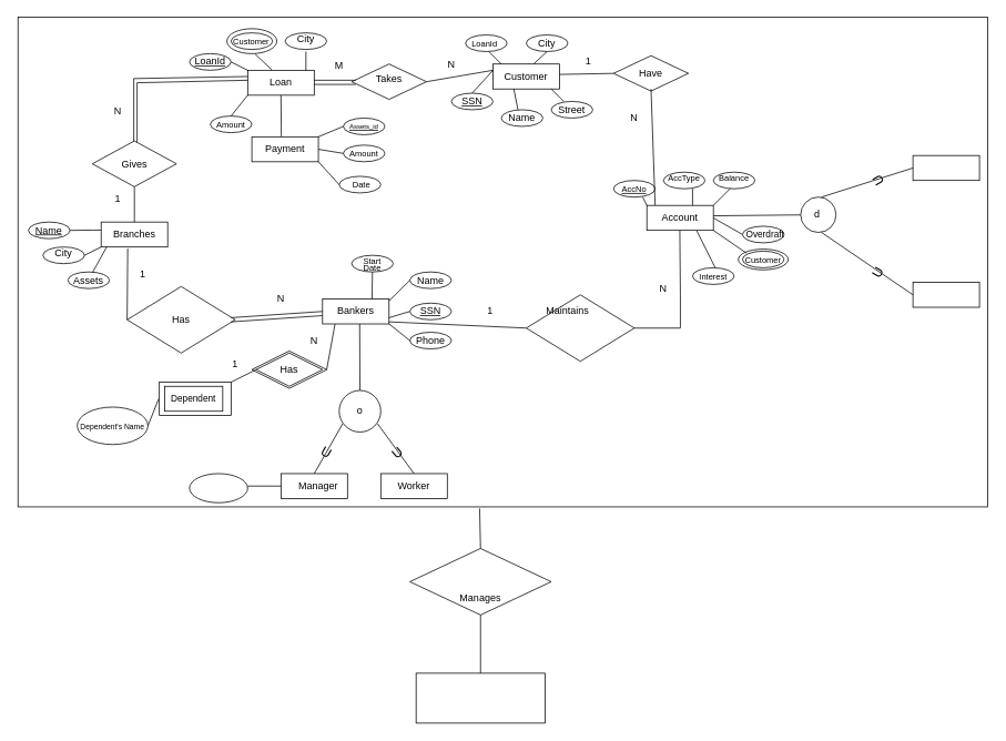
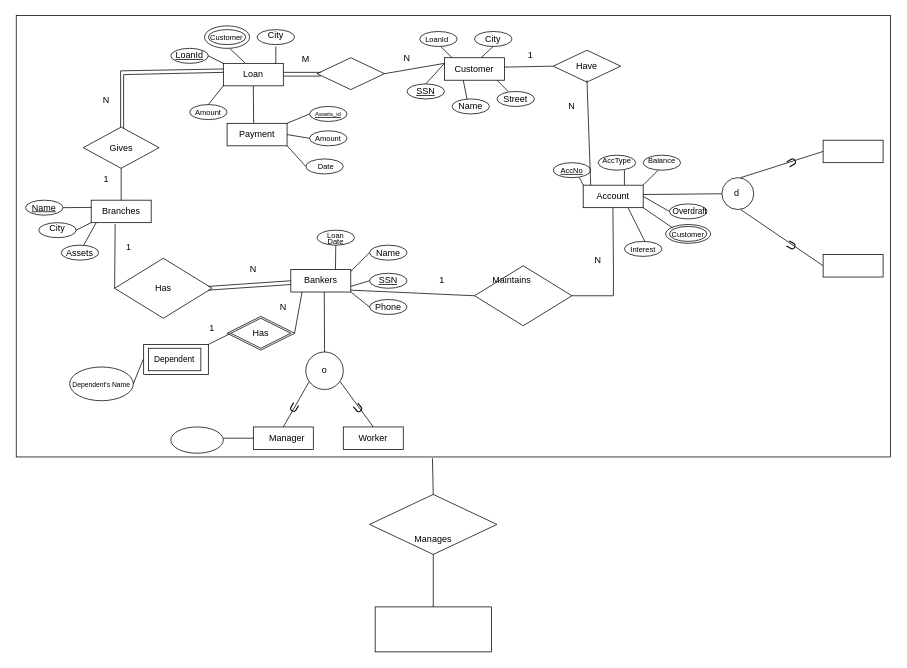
- <mxCell id="106" value="Takes" style="text;html=1;strokeColor=none;fillColor=none;align=center;verticalAlign=middle;whiteSpace=wrap;rounded=0;" vertex="1" parent="1"><mxGeometry x="447" y="80.25" width="40" height="30" as="geometry" /></mxCell>
- <mxCell id="91" value="&lt;p style=&quot;line-height: 0.7&quot;&gt;&lt;font style=&quot;font-size: 10px&quot;&gt;Start Date&lt;br&gt;&lt;/font&gt;&lt;/p&gt;" style="text;html=1;strokeColor=none;fillColor=none;align=center;verticalAlign=middle;whiteSpace=wrap;rounded=0;" vertex="1" parent="1"><mxGeometry x="427" y="301.5" width="40" height="30" as="geometry" /></mxCell>
+ <mxCell id="91" value="&lt;p style=&quot;line-height: 0.7&quot;&gt;&lt;font style=&quot;font-size: 10px&quot;&gt;Loan Date&lt;br&gt;&lt;/font&gt;&lt;/p&gt;" style="text;html=1;strokeColor=none;fillColor=none;align=center;verticalAlign=middle;whiteSpace=wrap;rounded=0;" vertex="1" parent="1"><mxGeometry x="427" y="301.5" width="40" height="30" as="geometry" /></mxCell>
